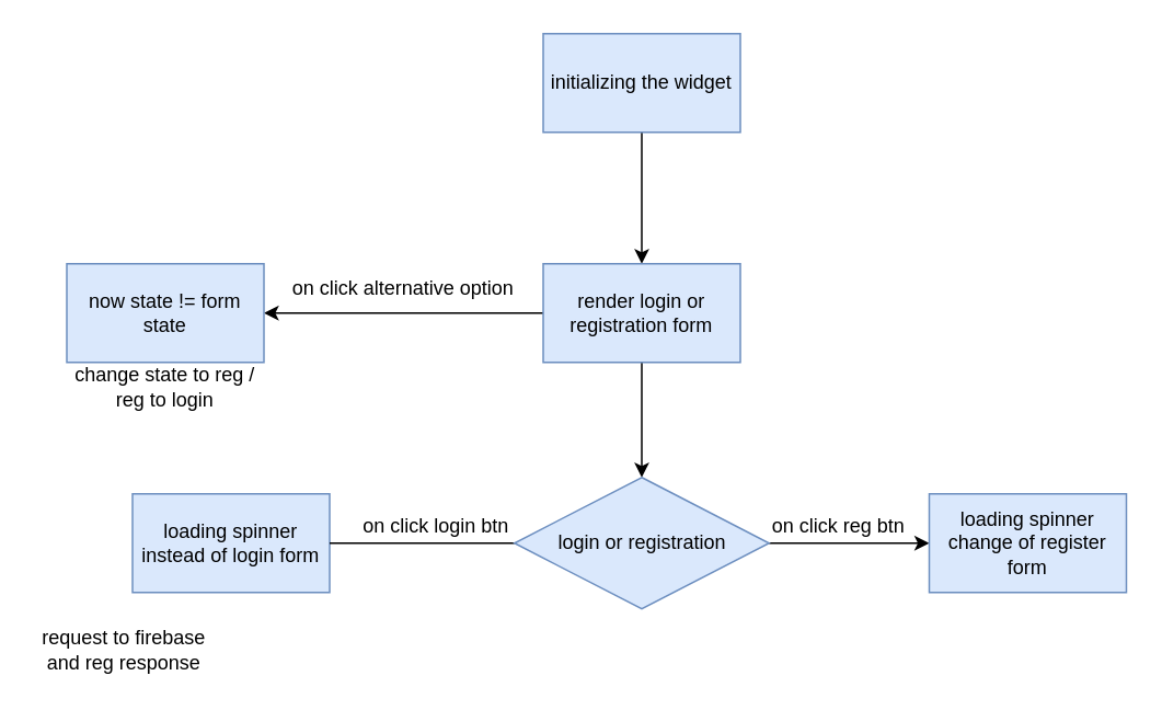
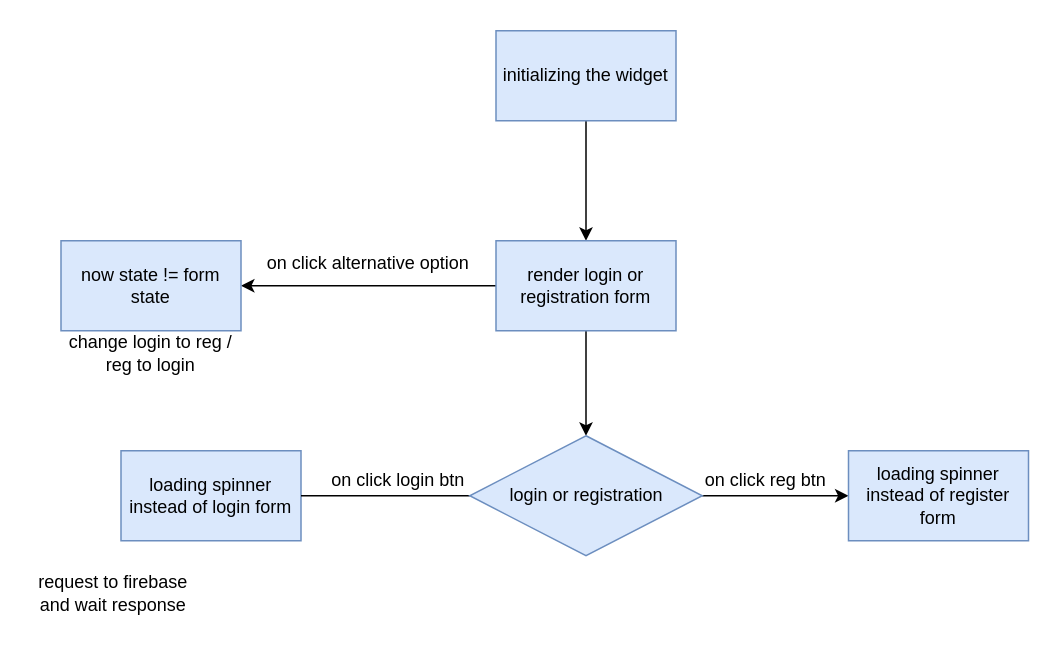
- <mxCell id="10" value="change state to reg / reg to login" style="text;strokeColor=none;align=center;fillColor=none;html=1;verticalAlign=middle;whiteSpace=wrap;rounded=0;" vertex="1" parent="1"><mxGeometry x="40" y="220" width="120" height="30" as="geometry" /></mxCell>
+ <mxCell id="10" value="change login to reg / reg to login" style="text;strokeColor=none;align=center;fillColor=none;html=1;verticalAlign=middle;whiteSpace=wrap;rounded=0;" vertex="1" parent="1"><mxGeometry x="40" y="220" width="120" height="30" as="geometry" /></mxCell>
- <mxCell id="17" value="loading spinner change of register form" style="rounded=0;whiteSpace=wrap;html=1;fillColor=#dae8fc;strokeColor=#6c8ebf;" vertex="1" parent="1"><mxGeometry x="565" y="300" width="120" height="60" as="geometry" /></mxCell>
+ <mxCell id="17" value="loading spinner instead of register form" style="rounded=0;whiteSpace=wrap;html=1;fillColor=#dae8fc;strokeColor=#6c8ebf;" vertex="1" parent="1"><mxGeometry x="565" y="300" width="120" height="60" as="geometry" /></mxCell>
- <mxCell id="13" value="request to firebase and reg response" style="text;strokeColor=none;align=center;fillColor=none;html=1;verticalAlign=middle;whiteSpace=wrap;rounded=0;" vertex="1" parent="1"><mxGeometry x="20" y="380" width="110" height="30" as="geometry" /></mxCell>
+ <mxCell id="13" value="request to firebase and wait response" style="text;strokeColor=none;align=center;fillColor=none;html=1;verticalAlign=middle;whiteSpace=wrap;rounded=0;" vertex="1" parent="1"><mxGeometry x="20" y="380" width="110" height="30" as="geometry" /></mxCell>
